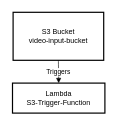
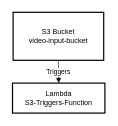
- <mxCell id="3" value="Lambda&#10;S3-Trigger-Function" style="whiteSpace=wrap;strokeWidth=2;" vertex="1" parent="1"><mxGeometry y="138" width="154" height="50" as="geometry" x="20" /></mxCell>
+ <mxCell id="3" value="Lambda&#10;S3-Triggers-Function" style="whiteSpace=wrap;strokeWidth=2;" vertex="1" parent="1"><mxGeometry y="138" width="154" height="50" as="geometry" x="20" /></mxCell>
